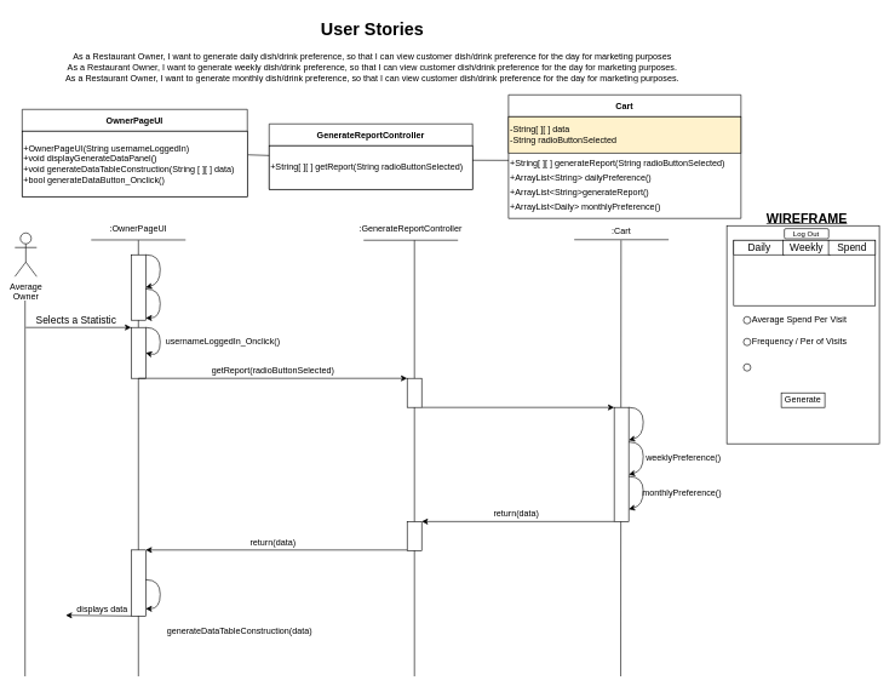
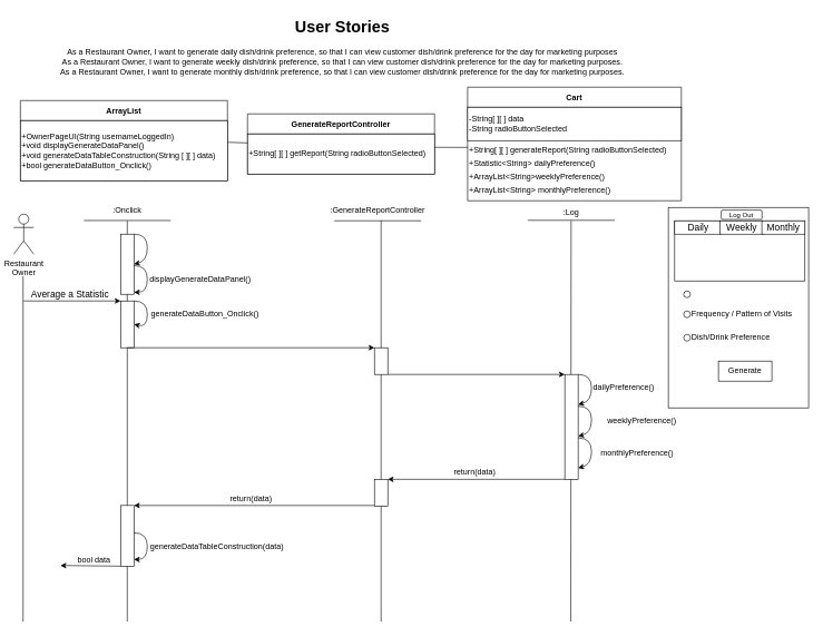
- <mxCell id="2" value="OwnerPageUI" style="swimlane;startSize=30;" parent="1" vertex="1"><mxGeometry x="30" y="150" width="310" height="120" as="geometry" /></mxCell>
+ <mxCell id="2" value="ArrayList" style="swimlane;startSize=30;" parent="1" vertex="1"><mxGeometry x="30" y="150" width="310" height="120" as="geometry" /></mxCell>
- <mxCell id="8" value="-String[ ][ ] data&lt;br&gt;-String radioButtonSelected" style="whiteSpace=wrap;html=1;align=left;fillColor=#fff2cc;" parent="6" vertex="1"><mxGeometry y="30" width="320" height="50" as="geometry" /></mxCell>
+ <mxCell id="8" value="-String[ ][ ] data&lt;br&gt;-String radioButtonSelected" style="whiteSpace=wrap;html=1;align=left;" parent="6" vertex="1"><mxGeometry y="30" width="320" height="50" as="geometry" /></mxCell>
- <mxCell id="9" value="+ArrayList&amp;lt;String&amp;gt; dailyPreference()" style="text;html=1;strokeColor=none;fillColor=none;align=left;verticalAlign=middle;whiteSpace=wrap;rounded=0;" parent="6" vertex="1"><mxGeometry y="100" width="270" height="30" as="geometry" /></mxCell>
+ <mxCell id="9" value="+Statistic&amp;lt;String&amp;gt; dailyPreference()" style="text;html=1;strokeColor=none;fillColor=none;align=left;verticalAlign=middle;whiteSpace=wrap;rounded=0;" parent="6" vertex="1"><mxGeometry y="100" width="270" height="30" as="geometry" /></mxCell>
- <mxCell id="10" value="+ArrayList&amp;lt;String&amp;gt;generateReport()" style="text;html=1;strokeColor=none;fillColor=none;align=left;verticalAlign=middle;whiteSpace=wrap;rounded=0;" parent="6" vertex="1"><mxGeometry y="120" width="270" height="30" as="geometry" /></mxCell>
+ <mxCell id="10" value="+ArrayList&amp;lt;String&amp;gt;weeklyPreference()" style="text;html=1;strokeColor=none;fillColor=none;align=left;verticalAlign=middle;whiteSpace=wrap;rounded=0;" parent="6" vertex="1"><mxGeometry y="120" width="270" height="30" as="geometry" /></mxCell>
- <mxCell id="11" value="+ArrayList&amp;lt;Daily&amp;gt;&amp;nbsp;monthlyPreference()" style="text;html=1;strokeColor=none;fillColor=none;align=left;verticalAlign=middle;whiteSpace=wrap;rounded=0;" parent="6" vertex="1"><mxGeometry y="140" width="270" height="30" as="geometry" /></mxCell>
+ <mxCell id="11" value="+ArrayList&amp;lt;String&amp;gt;&amp;nbsp;monthlyPreference()" style="text;html=1;strokeColor=none;fillColor=none;align=left;verticalAlign=middle;whiteSpace=wrap;rounded=0;" parent="6" vertex="1"><mxGeometry y="140" width="270" height="30" as="geometry" /></mxCell>
- <mxCell id="62" value="&lt;b&gt;&lt;u&gt;&lt;font style=&quot;font-size: 18px&quot;&gt;WIREFRAME&lt;/font&gt;&lt;/u&gt;&lt;/b&gt;" style="text;html=1;align=center;verticalAlign=middle;resizable=0;points=[];autosize=1;strokeColor=none;fillColor=none;" parent="1" vertex="1"><mxGeometry x="1044.75" y="290" width="130" height="20" as="geometry" /></mxCell>
- <mxCell id="15" value="&lt;span style=&quot;font-weight: normal&quot;&gt;:OwnerPageUI&lt;/span&gt;" style="text;html=1;strokeColor=none;fillColor=none;align=center;verticalAlign=middle;whiteSpace=wrap;rounded=0;fontStyle=1" parent="1" vertex="1"><mxGeometry x="160" y="300" width="60" height="30" as="geometry" /></mxCell>
+ <mxCell id="15" value="&lt;span style=&quot;font-weight: normal&quot;&gt;:Onclick&lt;/span&gt;" style="text;html=1;strokeColor=none;fillColor=none;align=center;verticalAlign=middle;whiteSpace=wrap;rounded=0;fontStyle=1" parent="1" vertex="1"><mxGeometry x="160" y="300" width="60" height="30" as="geometry" /></mxCell>
- <mxCell id="17" value=":Cart" style="text;html=1;strokeColor=none;fillColor=none;align=center;verticalAlign=middle;whiteSpace=wrap;rounded=0;" parent="1" vertex="1"><mxGeometry x="825" y="303" width="60" height="30" as="geometry" /></mxCell>
+ <mxCell id="17" value=":Log" style="text;html=1;strokeColor=none;fillColor=none;align=center;verticalAlign=middle;whiteSpace=wrap;rounded=0;" parent="1" vertex="1"><mxGeometry x="825" y="303" width="60" height="30" as="geometry" /></mxCell>
- <mxCell id="67" value="Spend" style="rounded=0;whiteSpace=wrap;html=1;shadow=0;sketch=0;fontSize=14;fillColor=default;" parent="1" vertex="1"><mxGeometry x="1140" y="330" width="64.5" height="20" as="geometry" /></mxCell>
+ <mxCell id="67" value="Monthly" style="rounded=0;whiteSpace=wrap;html=1;shadow=0;sketch=0;fontSize=14;fillColor=default;" parent="1" vertex="1"><mxGeometry x="1140" y="330" width="64.5" height="20" as="geometry" /></mxCell>
- <mxCell id="14" value="Average&lt;br&gt;Owner" style="shape=umlActor;verticalLabelPosition=bottom;verticalAlign=top;html=1;outlineConnect=0;" parent="1" vertex="1"><mxGeometry x="20" y="320" width="30" height="60" as="geometry" /></mxCell>
+ <mxCell id="14" value="Restaurant&lt;br&gt;Owner" style="shape=umlActor;verticalLabelPosition=bottom;verticalAlign=top;html=1;outlineConnect=0;" parent="1" vertex="1"><mxGeometry x="20" y="320" width="30" height="60" as="geometry" /></mxCell>
+ <mxCell id="47" value="displayGenerateDataPanel()" style="text;html=1;align=center;verticalAlign=middle;resizable=0;points=[];autosize=1;strokeColor=none;fillColor=none;" parent="1" vertex="1"><mxGeometry x="214" y="407" width="170" height="20" as="geometry" /></mxCell>
- <mxCell id="45" value="Selects a Statistic" style="text;html=1;align=center;verticalAlign=middle;resizable=0;points=[];autosize=1;strokeColor=none;fillColor=none;fontSize=14;" parent="1" vertex="1"><mxGeometry x="39" y="430" width="130" height="20" as="geometry" /></mxCell>
+ <mxCell id="45" value="Average a Statistic" style="text;html=1;align=center;verticalAlign=middle;resizable=0;points=[];autosize=1;strokeColor=none;fillColor=none;fontSize=14;" parent="1" vertex="1"><mxGeometry x="39" y="430" width="130" height="20" as="geometry" /></mxCell>
- <mxCell id="59" value="Average Spend Per Visit" style="text;html=1;align=left;verticalAlign=middle;resizable=0;points=[];autosize=1;strokeColor=none;fillColor=none;" parent="1" vertex="1"><mxGeometry x="1033" y="430" width="150" height="20" as="geometry" /></mxCell>
- <mxCell id="31" value="usernameLoggedIn_Onclick()" style="text;html=1;align=center;verticalAlign=middle;resizable=0;points=[];autosize=1;strokeColor=none;fillColor=none;" parent="1" vertex="1"><mxGeometry x="216" y="460" width="180" height="20" as="geometry" /></mxCell>
+ <mxCell id="31" value="generateDataButton_Onclick()" style="text;html=1;align=center;verticalAlign=middle;resizable=0;points=[];autosize=1;strokeColor=none;fillColor=none;" parent="1" vertex="1"><mxGeometry x="216" y="460" width="180" height="20" as="geometry" /></mxCell>
- <mxCell id="60" value="Frequency / Per of Visits" style="text;html=1;align=left;verticalAlign=middle;resizable=0;points=[];autosize=1;strokeColor=none;fillColor=none;" parent="1" vertex="1"><mxGeometry x="1033" y="460" width="170" height="20" as="geometry" /></mxCell>
+ <mxCell id="60" value="Frequency / Pattern of Visits" style="text;html=1;align=left;verticalAlign=middle;resizable=0;points=[];autosize=1;strokeColor=none;fillColor=none;" parent="1" vertex="1"><mxGeometry x="1033" y="460" width="170" height="20" as="geometry" /></mxCell>
+ <mxCell id="63" value="Dish/Drink Preference" style="text;html=1;align=left;verticalAlign=middle;resizable=0;points=[];autosize=1;strokeColor=none;fillColor=none;" parent="1" vertex="1"><mxGeometry x="1033" y="495" width="130" height="20" as="geometry" /></mxCell>
- <mxCell id="42" value="getReport(radioButtonSelected)" style="text;html=1;align=center;verticalAlign=middle;resizable=0;points=[];autosize=1;strokeColor=none;fillColor=none;" parent="1" vertex="1"><mxGeometry x="285" y="500" width="180" height="20" as="geometry" /></mxCell>
- <mxCell id="61" value="Generate" style="rounded=0;whiteSpace=wrap;html=1;labelBackgroundColor=#FFFFFF;fillColor=#FFFFFF;" parent="1" vertex="1"><mxGeometry x="1075" y="540" width="60" height="20" as="geometry" /></mxCell>
+ <mxCell id="61" value="Generate" style="rounded=0;whiteSpace=wrap;html=1;labelBackgroundColor=#FFFFFF;fillColor=#FFFFFF;" parent="1" vertex="1"><mxGeometry x="1075" y="540" width="80" height="30" as="geometry" /></mxCell>
+ <mxCell id="49" value="dailyPreference()" style="text;html=1;align=center;verticalAlign=middle;resizable=0;points=[];autosize=1;strokeColor=none;fillColor=none;" parent="1" vertex="1"><mxGeometry x="878" y="570" width="110" height="20" as="geometry" /></mxCell>
- <mxCell id="51" value="weeklyPreference()" style="text;html=1;align=center;verticalAlign=middle;resizable=0;points=[];autosize=1;strokeColor=none;fillColor=none;" parent="1" vertex="1"><mxGeometry x="880" y="620" width="120" height="20" as="geometry" /></mxCell>
+ <mxCell id="51" value="weeklyPreference()" style="text;html=1;align=center;verticalAlign=middle;resizable=0;points=[];autosize=1;strokeColor=none;fillColor=none;" parent="1" vertex="1"><mxGeometry x="900" y="620" width="120" height="20" as="geometry" /></mxCell>
- <mxCell id="53" value="monthlyPreference()" style="text;html=1;align=center;verticalAlign=middle;resizable=0;points=[];autosize=1;strokeColor=none;fillColor=none;" parent="1" vertex="1"><mxGeometry x="878" y="668" width="120" height="20" as="geometry" /></mxCell>
+ <mxCell id="53" value="monthlyPreference()" style="text;html=1;align=center;verticalAlign=middle;resizable=0;points=[];autosize=1;strokeColor=none;fillColor=none;" parent="1" vertex="1"><mxGeometry x="893" y="668" width="120" height="20" as="geometry" /></mxCell>
- <mxCell id="70" value="&lt;span style=&quot;text-align: left&quot;&gt;displays data&lt;/span&gt;" style="text;html=1;align=center;verticalAlign=middle;resizable=0;points=[];autosize=1;strokeColor=none;fillColor=none;" parent="1" vertex="1"><mxGeometry x="95" y="828" width="90" height="20" as="geometry" /></mxCell>
+ <mxCell id="70" value="&lt;span style=&quot;text-align: left&quot;&gt;bool data&lt;/span&gt;" style="text;html=1;align=center;verticalAlign=middle;resizable=0;points=[];autosize=1;strokeColor=none;fillColor=none;" parent="1" vertex="1"><mxGeometry x="95" y="828" width="90" height="20" as="geometry" /></mxCell>
- <mxCell id="39" value="&lt;span style=&quot;text-align: left&quot;&gt;generateDataTableConstruction(data)&lt;/span&gt;" style="text;html=1;align=center;verticalAlign=middle;resizable=0;points=[];autosize=1;strokeColor=none;fillColor=none;" parent="1" vertex="1"><mxGeometry x="219" y="858" width="220" height="20" as="geometry" /></mxCell>
+ <mxCell id="39" value="&lt;span style=&quot;text-align: left&quot;&gt;generateDataTableConstruction(data)&lt;/span&gt;" style="text;html=1;align=center;verticalAlign=middle;resizable=0;points=[];autosize=1;strokeColor=none;fillColor=none;" parent="1" vertex="1"><mxGeometry x="214" y="808" width="220" height="20" as="geometry" /></mxCell>
